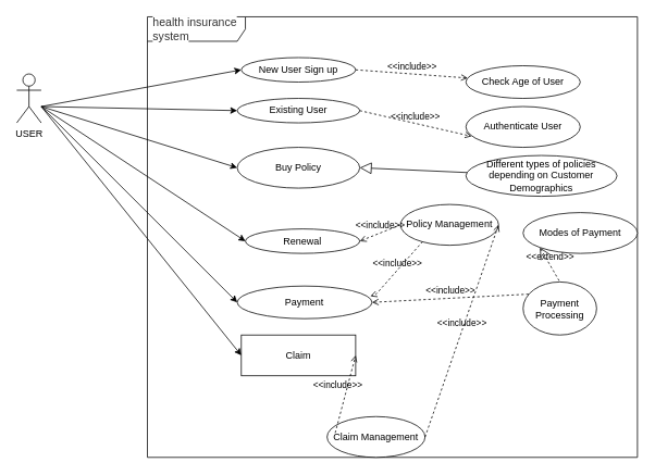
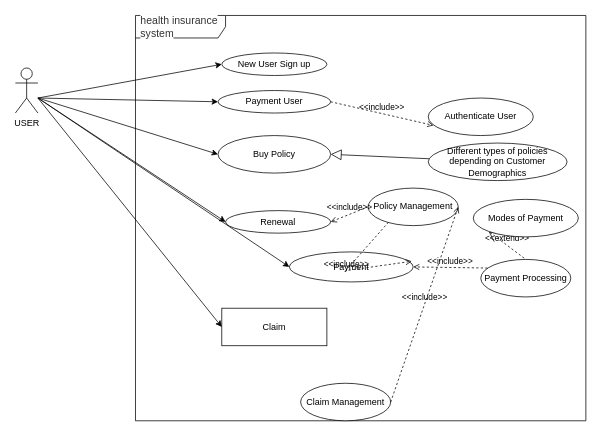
- <mxCell id="11" value="&amp;lt;&amp;lt;include&amp;gt;&amp;gt;" style="edgeStyle=none;html=1;endArrow=open;verticalAlign=bottom;dashed=1;labelBackgroundColor=none;rounded=0;exitX=1;exitY=0.5;exitDx=0;exitDy=0;" parent="1" source="4" target="10" edge="1"><mxGeometry width="160" relative="1" as="geometry"><mxPoint x="630" y="130" as="sourcePoint" /><mxPoint x="790" y="130" as="targetPoint" /></mxGeometry></mxCell>
- <mxCell id="10" value="Check Age of User" style="ellipse;whiteSpace=wrap;html=1;" parent="1" vertex="1"><mxGeometry x="570" y="80" width="140" height="40" as="geometry" /></mxCell>
- <mxCell id="5" value="Existing User" style="ellipse;whiteSpace=wrap;html=1;" parent="1" vertex="1"><mxGeometry x="290" y="120" width="150" height="30" as="geometry" /></mxCell>
+ <mxCell id="5" value="Payment User" style="ellipse;whiteSpace=wrap;html=1;" parent="1" vertex="1"><mxGeometry x="290" y="120" width="150" height="30" as="geometry" /></mxCell>
- <mxCell id="30" value="Modes of Payment" style="ellipse;whiteSpace=wrap;html=1;" parent="1" vertex="1"><mxGeometry x="640" y="260" width="140" height="50" as="geometry" /></mxCell>
+ <mxCell id="30" value="Modes of Payment" style="ellipse;whiteSpace=wrap;html=1;" parent="1" vertex="1"><mxGeometry x="630" y="265" width="140" height="50" as="geometry" /></mxCell>
- <mxCell id="9" value="Payment" style="ellipse;whiteSpace=wrap;html=1;" parent="1" vertex="1"><mxGeometry x="290" y="350" width="165" height="40" as="geometry" /></mxCell>
+ <mxCell id="9" value="Payment" style="ellipse;whiteSpace=wrap;html=1;" parent="1" vertex="1"><mxGeometry x="385" y="335" width="165" height="40" as="geometry" /></mxCell>
- <mxCell id="25" value="Payment Processing" style="ellipse;whiteSpace=wrap;html=1;" parent="1" vertex="1"><mxGeometry x="640" y="345" width="90" height="65" as="geometry" /></mxCell>
+ <mxCell id="25" value="Payment Processing" style="ellipse;whiteSpace=wrap;html=1;" parent="1" vertex="1"><mxGeometry x="640" y="345" width="120" height="50" as="geometry" /></mxCell>
- <mxCell id="28" value="&amp;lt;&amp;lt;include&amp;gt;&amp;gt;" style="edgeStyle=none;html=1;endArrow=open;verticalAlign=bottom;dashed=1;labelBackgroundColor=none;rounded=0;entryX=1;entryY=0.5;entryDx=0;entryDy=0;exitX=0.083;exitY=0.4;exitDx=0;exitDy=0;exitPerimeter=0;" parent="1" source="27" target="8" edge="1"><mxGeometry y="10" width="160" relative="1" as="geometry"><mxPoint x="345" y="400" as="sourcePoint" /><mxPoint x="505" y="400" as="targetPoint" /><mxPoint as="offset" /></mxGeometry></mxCell>
